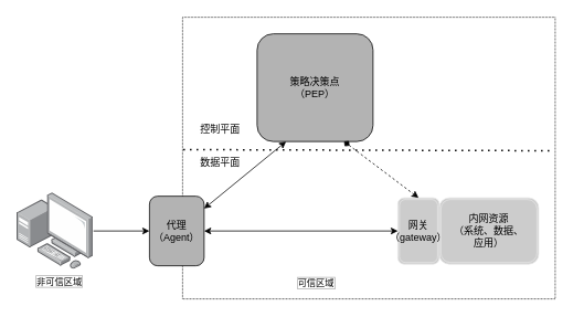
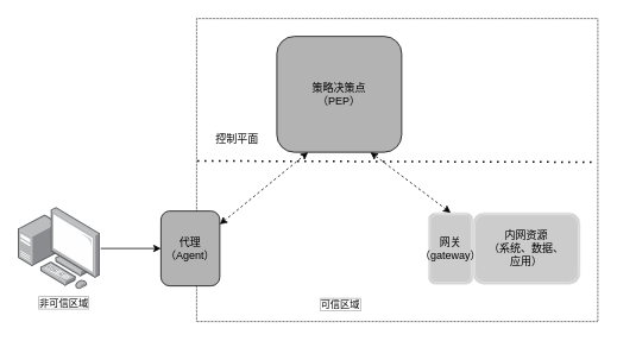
- <mxCell id="15" value="" style="endArrow=diamond;startArrow=classic;html=1;rounded=0;entryX=0.75;entryY=1;entryDx=0;entryDy=0;exitX=0.5;exitY=0;exitDx=0;exitDy=0;dashed=1;" edge="1" parent="1" source="11" target="5"><mxGeometry width="50" height="50" relative="1" as="geometry"><mxPoint x="349" y="246" as="sourcePoint" /><mxPoint x="450" y="128" as="targetPoint" /></mxGeometry></mxCell>
+ <mxCell id="15" value="" style="endArrow=classic;startArrow=classic;html=1;rounded=0;entryX=0.75;entryY=1;entryDx=0;entryDy=0;exitX=0.5;exitY=0;exitDx=0;exitDy=0;dashed=1;" edge="1" parent="1" source="11" target="5"><mxGeometry width="50" height="50" relative="1" as="geometry"><mxPoint x="349" y="246" as="sourcePoint" /><mxPoint x="450" y="128" as="targetPoint" /></mxGeometry></mxCell>
- <mxCell id="13" value="数据平面" style="text;html=1;align=center;verticalAlign=middle;resizable=0;points=[];autosize=1;strokeColor=none;fillColor=none;" vertex="1" parent="1"><mxGeometry x="230" y="180" width="70" height="30" as="geometry" /></mxCell>
- <mxCell id="14" value="" style="endArrow=classic;startArrow=classic;html=1;rounded=0;entryX=0.25;entryY=1;entryDx=0;entryDy=0;dashed=0;" edge="1" parent="1" source="8" target="5"><mxGeometry width="50" height="50" relative="1" as="geometry"><mxPoint x="110" y="190" as="sourcePoint" /><mxPoint x="160" y="140" as="targetPoint" /></mxGeometry></mxCell>
+ <mxCell id="14" value="" style="endArrow=classic;startArrow=classic;html=1;rounded=0;entryX=0.25;entryY=1;entryDx=0;entryDy=0;dashed=1;" edge="1" parent="1" source="8" target="5"><mxGeometry width="50" height="50" relative="1" as="geometry"><mxPoint x="110" y="190" as="sourcePoint" /><mxPoint x="160" y="140" as="targetPoint" /></mxGeometry></mxCell>
- <mxCell id="16" value="" style="endArrow=classic;startArrow=classic;html=1;rounded=0;entryX=0;entryY=0.5;entryDx=0;entryDy=0;exitX=1;exitY=0.5;exitDx=0;exitDy=0;" edge="1" parent="1" source="8" target="11"><mxGeometry width="50" height="50" relative="1" as="geometry"><mxPoint x="345" y="246" as="sourcePoint" /><mxPoint x="435" y="130" as="targetPoint" /></mxGeometry></mxCell>
